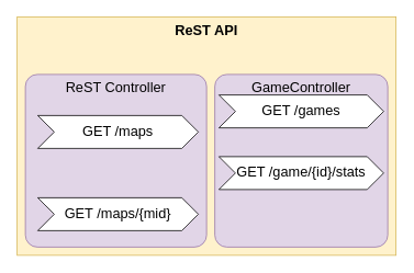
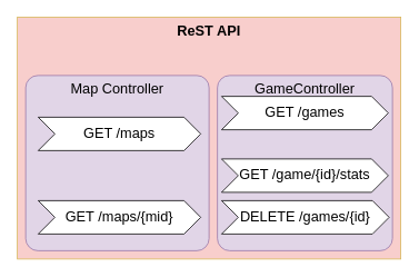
- <mxCell id="2" value="&lt;div style=&quot;font-size: 17px;&quot;&gt;&lt;span style=&quot;font-size: 17px;&quot;&gt;ReST API&lt;/span&gt;&lt;/div&gt;" style="rounded=0;whiteSpace=wrap;html=1;align=center;spacingTop=0;verticalAlign=top;fontStyle=1;fillColor=#fff2cc;strokeColor=#d6b656;fontSize=17;" vertex="1" parent="1"><mxGeometry x="20" y="20" width="460" height="290" as="geometry" /></mxCell>
+ <mxCell id="2" value="&lt;div style=&quot;font-size: 17px;&quot;&gt;&lt;span style=&quot;font-size: 17px;&quot;&gt;ReST API&lt;/span&gt;&lt;/div&gt;" style="rounded=0;whiteSpace=wrap;html=1;align=center;spacingTop=0;verticalAlign=top;fontStyle=1;fillColor=#f8cecc;strokeColor=#d6b656;fontSize=17;" vertex="1" parent="1"><mxGeometry x="20" y="20" width="460" height="290" as="geometry" /></mxCell>
- <mxCell id="3" value="ReST Controller" style="rounded=1;whiteSpace=wrap;html=1;fontSize=17;fillColor=#e1d5e7;strokeColor=#9673a6;arcSize=7;verticalAlign=top;" vertex="1" parent="1"><mxGeometry x="30" y="90" width="220" height="210" as="geometry" /></mxCell>
+ <mxCell id="3" value="Map Controller" style="rounded=1;whiteSpace=wrap;html=1;fontSize=17;fillColor=#e1d5e7;strokeColor=#9673a6;arcSize=7;verticalAlign=top;" vertex="1" parent="1"><mxGeometry x="30" y="90" width="220" height="210" as="geometry" /></mxCell>
+ <mxCell id="8" value="DELETE /games/{id}" style="shape=step;perimeter=stepPerimeter;whiteSpace=wrap;html=1;fixedSize=1;fontSize=17;fontColor=#000000;" vertex="1" parent="1"><mxGeometry x="265" y="240" width="201" height="40" as="geometry" /></mxCell>
